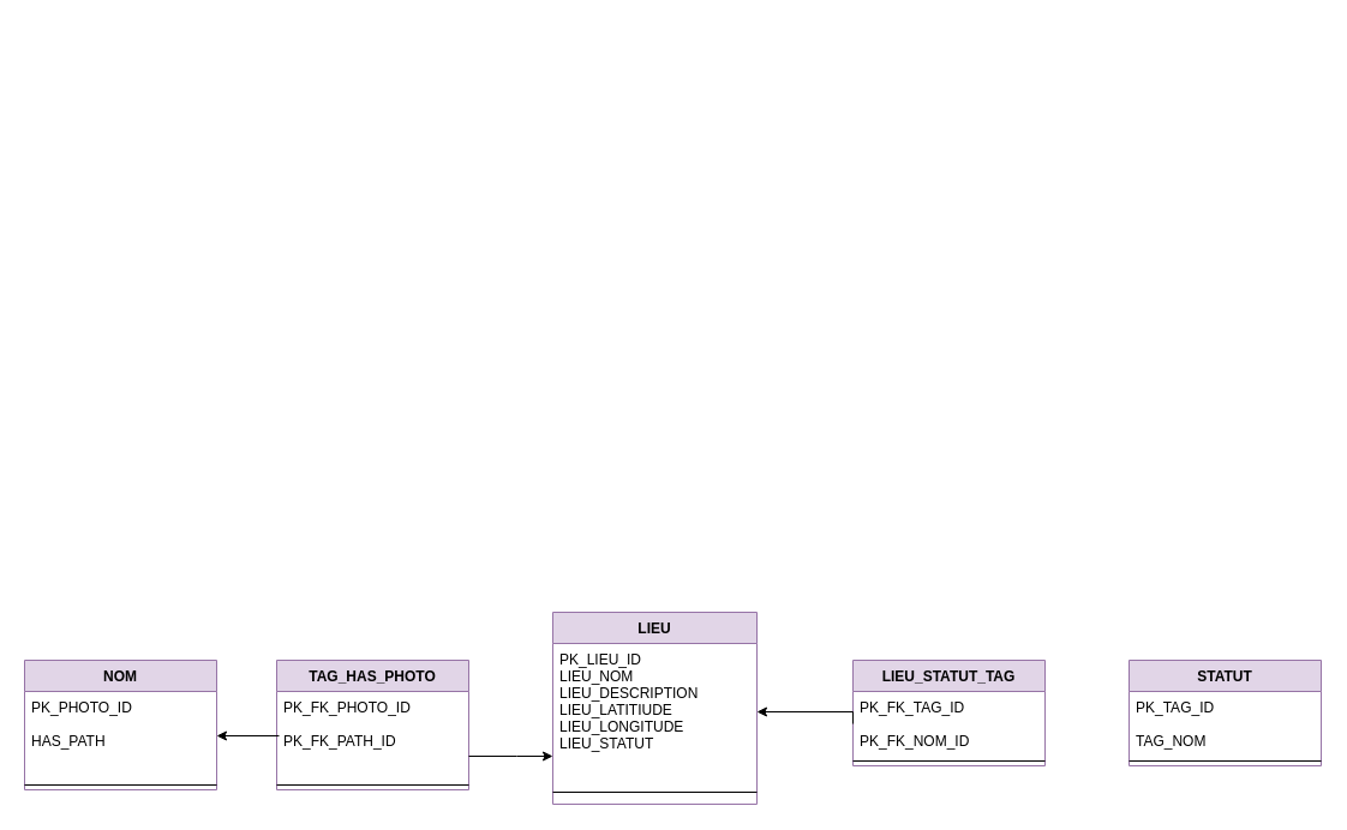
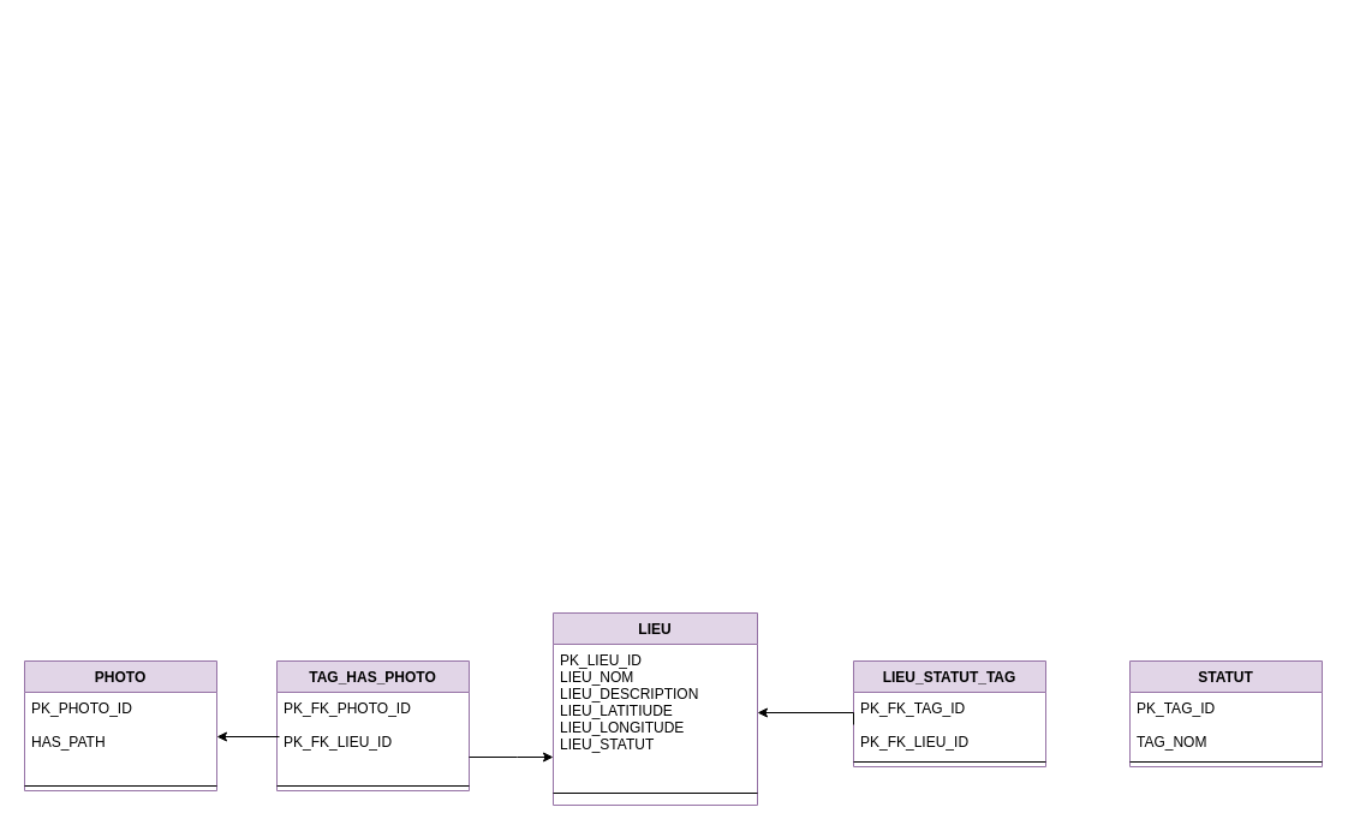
- <mxCell id="17" value="NOM" style="swimlane;fontStyle=1;align=center;verticalAlign=top;childLayout=stackLayout;horizontal=1;startSize=26;horizontalStack=0;resizeParent=1;resizeParentMax=0;resizeLast=0;collapsible=1;marginBottom=0;fillColor=#e1d5e7;strokeColor=#9673a6;" vertex="1" parent="1"><mxGeometry x="20" y="550" width="160" height="108" as="geometry" /></mxCell>
+ <mxCell id="17" value="PHOTO" style="swimlane;fontStyle=1;align=center;verticalAlign=top;childLayout=stackLayout;horizontal=1;startSize=26;horizontalStack=0;resizeParent=1;resizeParentMax=0;resizeLast=0;collapsible=1;marginBottom=0;fillColor=#e1d5e7;strokeColor=#9673a6;" vertex="1" parent="1"><mxGeometry x="20" y="550" width="160" height="108" as="geometry" /></mxCell>
- <mxCell id="10" value="PK_FK_PHOTO_ID&#10;&#10;PK_FK_PATH_ID" style="text;strokeColor=none;fillColor=none;align=left;verticalAlign=top;spacingLeft=4;spacingRight=4;overflow=hidden;rotatable=0;points=[[0,0.5],[1,0.5]];portConstraint=eastwest;" parent="9" vertex="1"><mxGeometry y="26" width="160" height="74" as="geometry" /></mxCell>
+ <mxCell id="10" value="PK_FK_PHOTO_ID&#10;&#10;PK_FK_LIEU_ID" style="text;strokeColor=none;fillColor=none;align=left;verticalAlign=top;spacingLeft=4;spacingRight=4;overflow=hidden;rotatable=0;points=[[0,0.5],[1,0.5]];portConstraint=eastwest;" parent="9" vertex="1"><mxGeometry y="26" width="160" height="74" as="geometry" /></mxCell>
- <mxCell id="14" value="PK_FK_TAG_ID&#10;&#10;PK_FK_NOM_ID" style="text;strokeColor=none;fillColor=none;align=left;verticalAlign=top;spacingLeft=4;spacingRight=4;overflow=hidden;rotatable=0;points=[[0,0.5],[1,0.5]];portConstraint=eastwest;" vertex="1" parent="13"><mxGeometry y="26" width="160" height="54" as="geometry" /></mxCell>
+ <mxCell id="14" value="PK_FK_TAG_ID&#10;&#10;PK_FK_LIEU_ID" style="text;strokeColor=none;fillColor=none;align=left;verticalAlign=top;spacingLeft=4;spacingRight=4;overflow=hidden;rotatable=0;points=[[0,0.5],[1,0.5]];portConstraint=eastwest;" vertex="1" parent="13"><mxGeometry y="26" width="160" height="54" as="geometry" /></mxCell>
